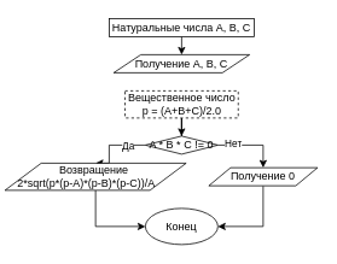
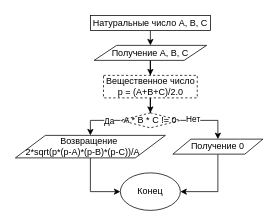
- <mxCell id="3" value="Натуральные числа&amp;nbsp;A, B, C" style="rounded=0;whiteSpace=wrap;html=1;" vertex="1" parent="1"><mxGeometry x="120" y="20" width="160" height="20" as="geometry" /></mxCell>
+ <mxCell id="3" value="Натуральные число&amp;nbsp;A, B, C" style="rounded=0;whiteSpace=wrap;html=1;" vertex="1" parent="1"><mxGeometry x="120" y="20" width="160" height="20" as="geometry" /></mxCell>
+ <mxCell id="4" style="edgeStyle=orthogonalEdgeStyle;rounded=0;orthogonalLoop=1;jettySize=auto;html=1;entryX=0.5;entryY=0;entryDx=0;entryDy=0;" edge="1" parent="1" source="5" target="7"><mxGeometry relative="1" as="geometry" /></mxCell>
- <mxCell id="12" value="A * B * C != 0" style="rhombus;whiteSpace=wrap;html=1;" vertex="1" parent="1"><mxGeometry x="160" y="150" width="80" height="20" as="geometry" /></mxCell>
+ <mxCell id="12" value="A * B * C != 0" style="rhombus;whiteSpace=wrap;html=1;dashed=1;" vertex="1" parent="1"><mxGeometry x="160" y="150" width="80" height="20" as="geometry" /></mxCell>
- <mxCell id="16" value="Возвращение&amp;nbsp;&lt;br&gt;2*sqrt(p*(p-A)*(p-B)*(p-C))/A&amp;nbsp; &amp;nbsp; &amp;nbsp;&amp;nbsp;" style="shape=parallelogram;perimeter=parallelogramPerimeter;whiteSpace=wrap;html=1;" vertex="1" parent="1"><mxGeometry x="5" y="180" width="200" height="30" as="geometry" /></mxCell>
+ <mxCell id="16" value="Возвращение&amp;nbsp;&lt;br&gt;2*sqrt(p*(p-A)*(p-B)*(p-C))/A&amp;nbsp; &amp;nbsp; &amp;nbsp;&amp;nbsp;" style="shape=parallelogram;perimeter=parallelogramPerimeter;whiteSpace=wrap;html=1;" vertex="1" parent="1"><mxGeometry x="20" y="180" width="200" height="30" as="geometry" /></mxCell>
- <mxCell id="17" value="Конец" style="ellipse;whiteSpace=wrap;html=1;" vertex="1" parent="1"><mxGeometry x="160" y="230" width="80" height="40" as="geometry" /></mxCell>
+ <mxCell id="17" value="Конец" style="ellipse;whiteSpace=wrap;html=1;" vertex="1" parent="1"><mxGeometry x="160" y="230" width="80" height="50" as="geometry" /></mxCell>
